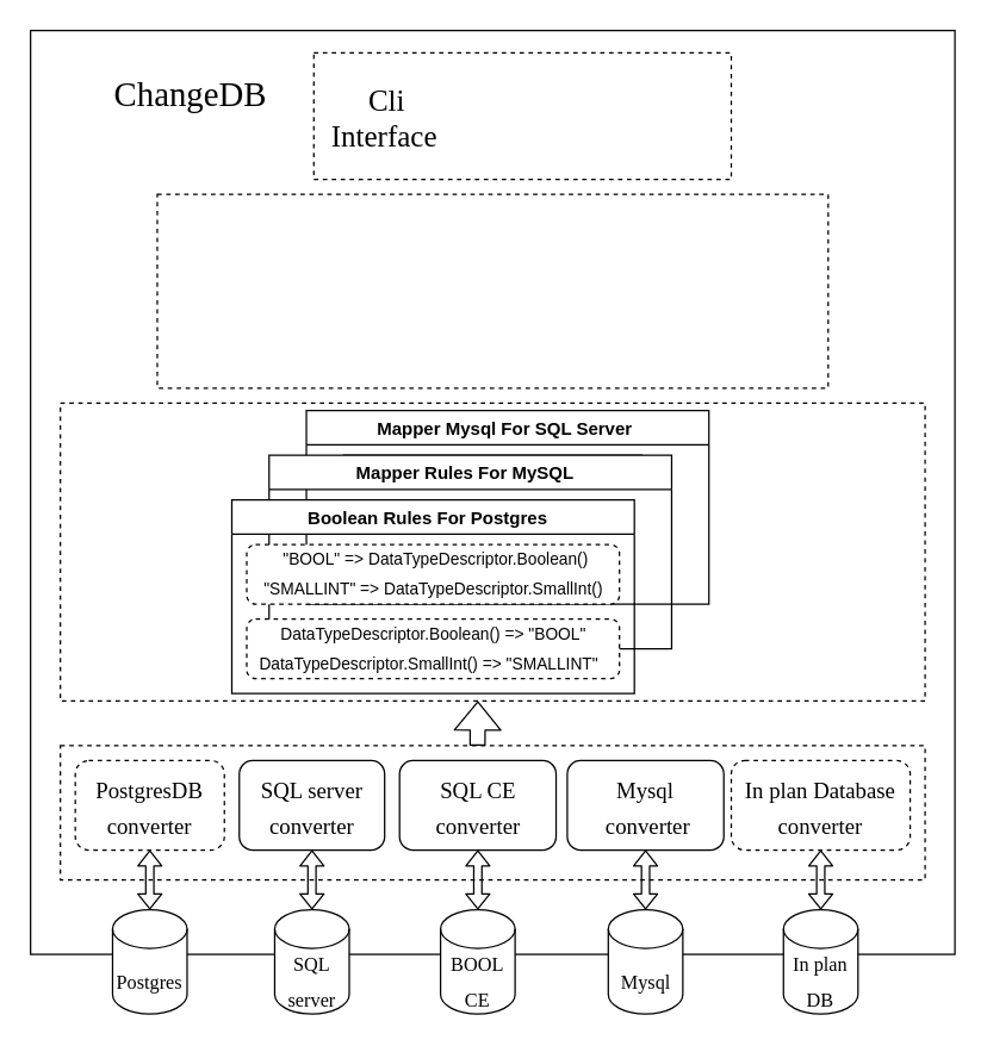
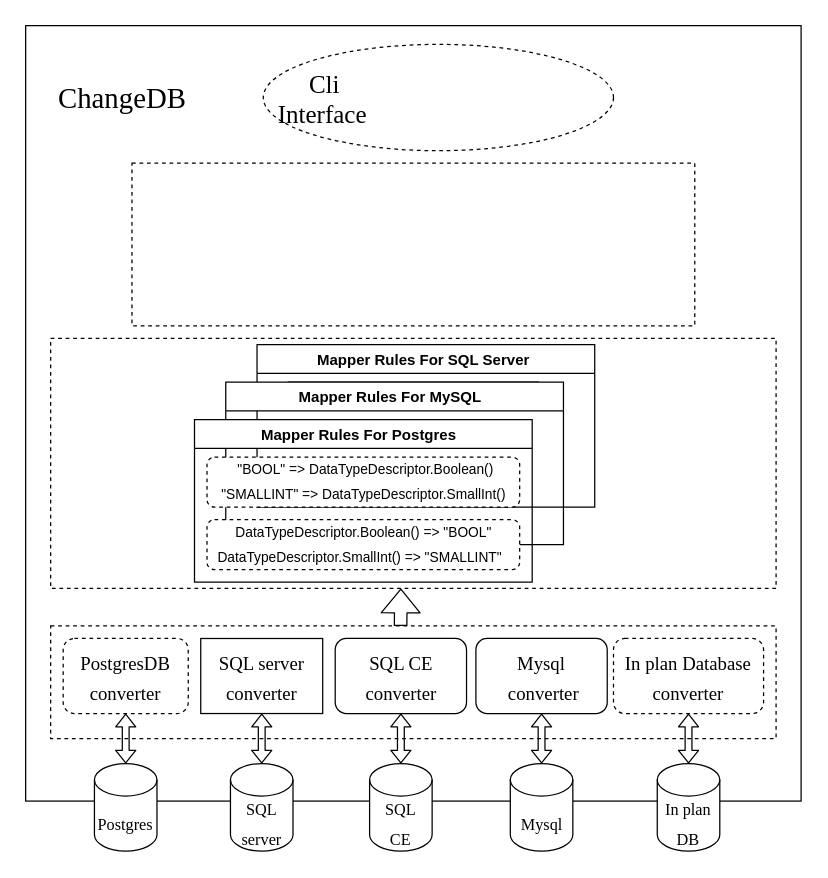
- <mxCell id="15" value="&lt;font face=&quot;Times New Roman&quot; style=&quot;font-size: 23px&quot;&gt;ChangeDB&lt;/font&gt;" style="text;html=1;strokeColor=none;fillColor=none;align=center;verticalAlign=middle;whiteSpace=wrap;rounded=0;fontColor=#000000;" parent="1" vertex="1"><mxGeometry x="75" y="35" width="105" height="55" as="geometry" /></mxCell>
+ <mxCell id="15" value="&lt;font face=&quot;Times New Roman&quot; style=&quot;font-size: 23px&quot;&gt;ChangeDB&lt;/font&gt;" style="text;html=1;strokeColor=none;fillColor=none;align=center;verticalAlign=middle;whiteSpace=wrap;rounded=0;fontColor=#000000;" parent="1" vertex="1"><mxGeometry x="45" y="50" width="105" height="55" as="geometry" /></mxCell>
- <mxCell id="5" value="&lt;span style=&quot;font-family: &amp;quot;times new roman&amp;quot; ; font-size: 20px&quot;&gt;&amp;nbsp; &amp;nbsp; &amp;nbsp; &amp;nbsp;Cli&lt;/span&gt;&lt;br style=&quot;font-family: &amp;quot;times new roman&amp;quot; ; font-size: 20px&quot;&gt;&lt;div&gt;&lt;span style=&quot;font-family: &amp;quot;times new roman&amp;quot; ; font-size: 20px&quot;&gt;&amp;nbsp; Interface&lt;/span&gt;&lt;/div&gt;" style="rounded=0;whiteSpace=wrap;html=1;gradientColor=none;dashed=1;align=left;strokeColor=#000000;fontColor=#000000;" parent="1" vertex="1"><mxGeometry x="210" y="35" width="280" height="85" as="geometry" /></mxCell>
+ <mxCell id="5" value="&lt;span style=&quot;font-family: &amp;quot;times new roman&amp;quot; ; font-size: 20px&quot;&gt;&amp;nbsp; &amp;nbsp; &amp;nbsp; &amp;nbsp;Cli&lt;/span&gt;&lt;br style=&quot;font-family: &amp;quot;times new roman&amp;quot; ; font-size: 20px&quot;&gt;&lt;div&gt;&lt;span style=&quot;font-family: &amp;quot;times new roman&amp;quot; ; font-size: 20px&quot;&gt;&amp;nbsp; Interface&lt;/span&gt;&lt;/div&gt;" style="ellipse;whiteSpace=wrap;html=1;gradientColor=none;dashed=1;align=left;strokeColor=#000000;fontColor=#000000;" parent="1" vertex="1"><mxGeometry x="210" y="35" width="280" height="85" as="geometry" /></mxCell>
- <mxCell id="23" value="Mapper Mysql For SQL Server " style="swimlane;strokeColor=#000000;fontColor=#000000;" parent="1" vertex="1"><mxGeometry x="205" y="275" width="270" height="130" as="geometry"><mxRectangle x="220" y="870" width="110" height="23" as="alternateBounds" /></mxGeometry></mxCell>
+ <mxCell id="23" value="Mapper Rules For SQL Server " style="swimlane;strokeColor=#000000;fontColor=#000000;" parent="1" vertex="1"><mxGeometry x="205" y="275" width="270" height="130" as="geometry"><mxRectangle x="220" y="870" width="110" height="23" as="alternateBounds" /></mxGeometry></mxCell>
- <mxCell id="28" value="Boolean Rules For Postgres  " style="swimlane;strokeColor=#000000;fontColor=#000000;" parent="1" vertex="1"><mxGeometry x="155" y="335" width="270" height="130" as="geometry"><mxRectangle x="220" y="870" width="110" height="23" as="alternateBounds" /></mxGeometry></mxCell>
+ <mxCell id="28" value="Mapper Rules For Postgres  " style="swimlane;strokeColor=#000000;fontColor=#000000;" parent="1" vertex="1"><mxGeometry x="155" y="335" width="270" height="130" as="geometry"><mxRectangle x="220" y="870" width="110" height="23" as="alternateBounds" /></mxGeometry></mxCell>
- <mxCell id="9" value="&lt;font style=&quot;font-size: 15px&quot;&gt;SQL server&lt;br&gt;converter&lt;/font&gt;" style="rounded=1;whiteSpace=wrap;html=1;fontFamily=Times New Roman;fontSize=20;gradientColor=none;strokeColor=#000000;fontColor=#000000;" parent="1" vertex="1"><mxGeometry x="160" y="510" width="97.5" height="60" as="geometry" /></mxCell>
+ <mxCell id="9" value="&lt;font style=&quot;font-size: 15px&quot;&gt;SQL server&lt;br&gt;converter&lt;/font&gt;" style="whiteSpace=wrap;html=1;fontFamily=Times New Roman;fontSize=20;gradientColor=none;strokeColor=#000000;fontColor=#000000;rounded=0;" parent="1" vertex="1"><mxGeometry x="160" y="510" width="97.5" height="60" as="geometry" /></mxCell>
- <mxCell id="11" value="&lt;font style=&quot;font-size: 13px&quot;&gt;BOOL&lt;br&gt;CE&lt;br&gt;&lt;/font&gt;" style="shape=cylinder3;whiteSpace=wrap;html=1;boundedLbl=1;backgroundOutline=1;size=13.0;fontFamily=Times New Roman;fontSize=20;gradientColor=none;strokeColor=#000000;fontColor=#000000;" parent="1" vertex="1"><mxGeometry x="295" y="610" width="50" height="70" as="geometry" /></mxCell>
+ <mxCell id="11" value="&lt;font style=&quot;font-size: 13px&quot;&gt;SQL&lt;br&gt;CE&lt;br&gt;&lt;/font&gt;" style="shape=cylinder3;whiteSpace=wrap;html=1;boundedLbl=1;backgroundOutline=1;size=13.0;fontFamily=Times New Roman;fontSize=20;gradientColor=none;strokeColor=#000000;fontColor=#000000;" parent="1" vertex="1"><mxGeometry x="295" y="610" width="50" height="70" as="geometry" /></mxCell>
